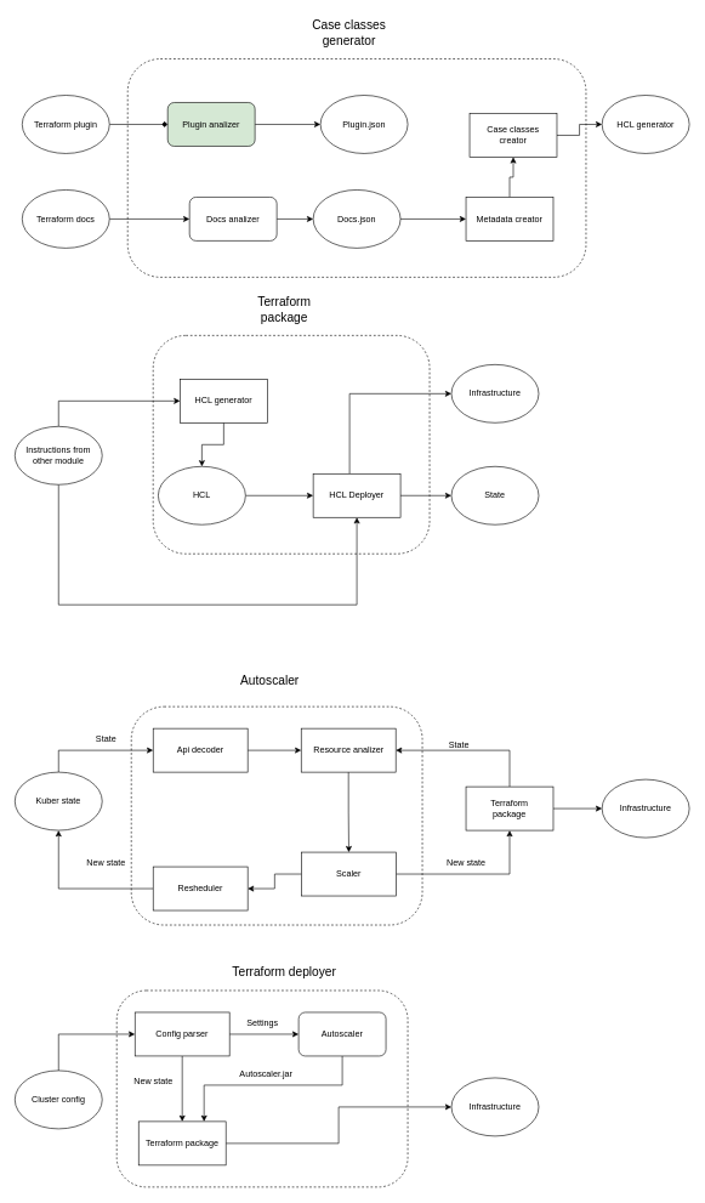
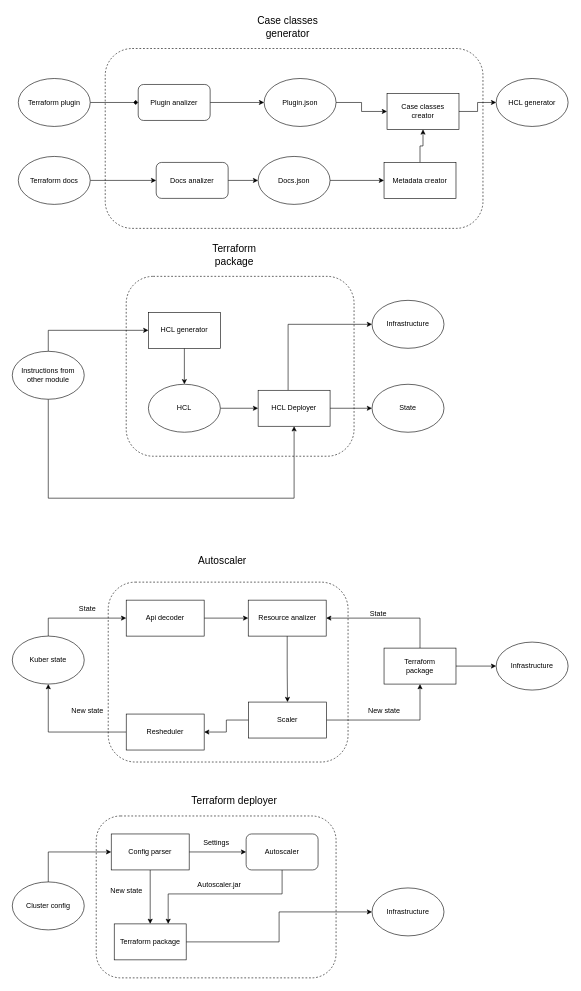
- <mxCell id="6" value="Plugin analizer" style="rounded=1;whiteSpace=wrap;html=1;fillColor=#d5e8d4;" vertex="1" parent="1"><mxGeometry x="230" y="140" width="120" height="60" as="geometry" /></mxCell>
+ <mxCell id="6" value="Plugin analizer" style="rounded=1;whiteSpace=wrap;html=1;" vertex="1" parent="1"><mxGeometry x="230" y="140" width="120" height="60" as="geometry" /></mxCell>
+ <mxCell id="13" style="edgeStyle=orthogonalEdgeStyle;rounded=0;orthogonalLoop=1;jettySize=auto;html=1;entryX=0;entryY=0.5;entryDx=0;entryDy=0;" edge="1" parent="1" source="14" target="20"><mxGeometry relative="1" as="geometry" /></mxCell>
- <mxCell id="45" value="HCL" style="ellipse;whiteSpace=wrap;html=1;" vertex="1" parent="1"><mxGeometry x="217" y="640" width="120" height="80" as="geometry" /></mxCell>
+ <mxCell id="45" value="HCL" style="ellipse;whiteSpace=wrap;html=1;" vertex="1" parent="1"><mxGeometry x="247" y="640" width="120" height="80" as="geometry" /></mxCell>
